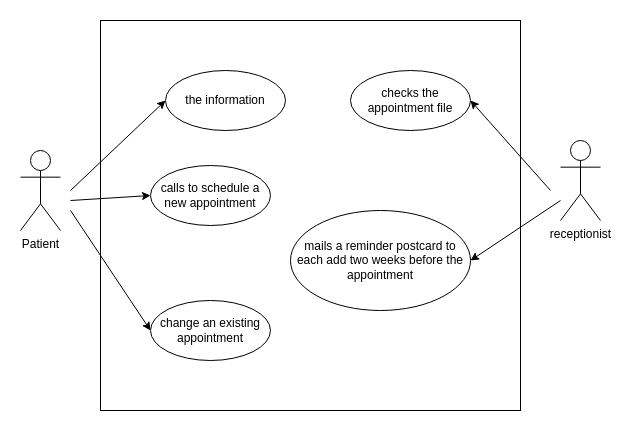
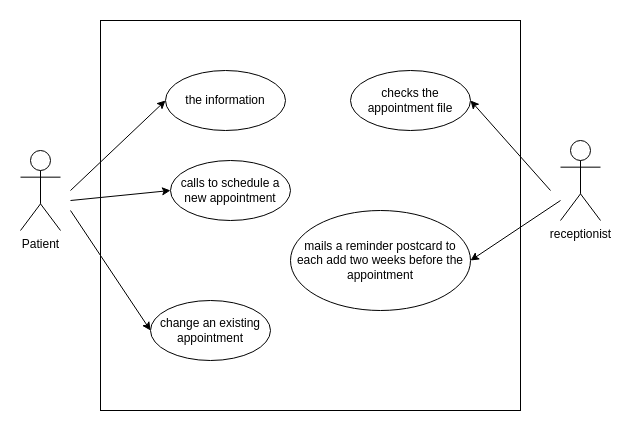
- <mxCell id="11" value="calls to schedule a new appointment" style="ellipse;whiteSpace=wrap;html=1;" parent="1" vertex="1"><mxGeometry x="150" y="165" width="120" height="60" as="geometry" /></mxCell>
+ <mxCell id="11" value="calls to schedule a new appointment" style="ellipse;whiteSpace=wrap;html=1;" parent="1" vertex="1"><mxGeometry x="170" y="160" width="120" height="60" as="geometry" /></mxCell>
